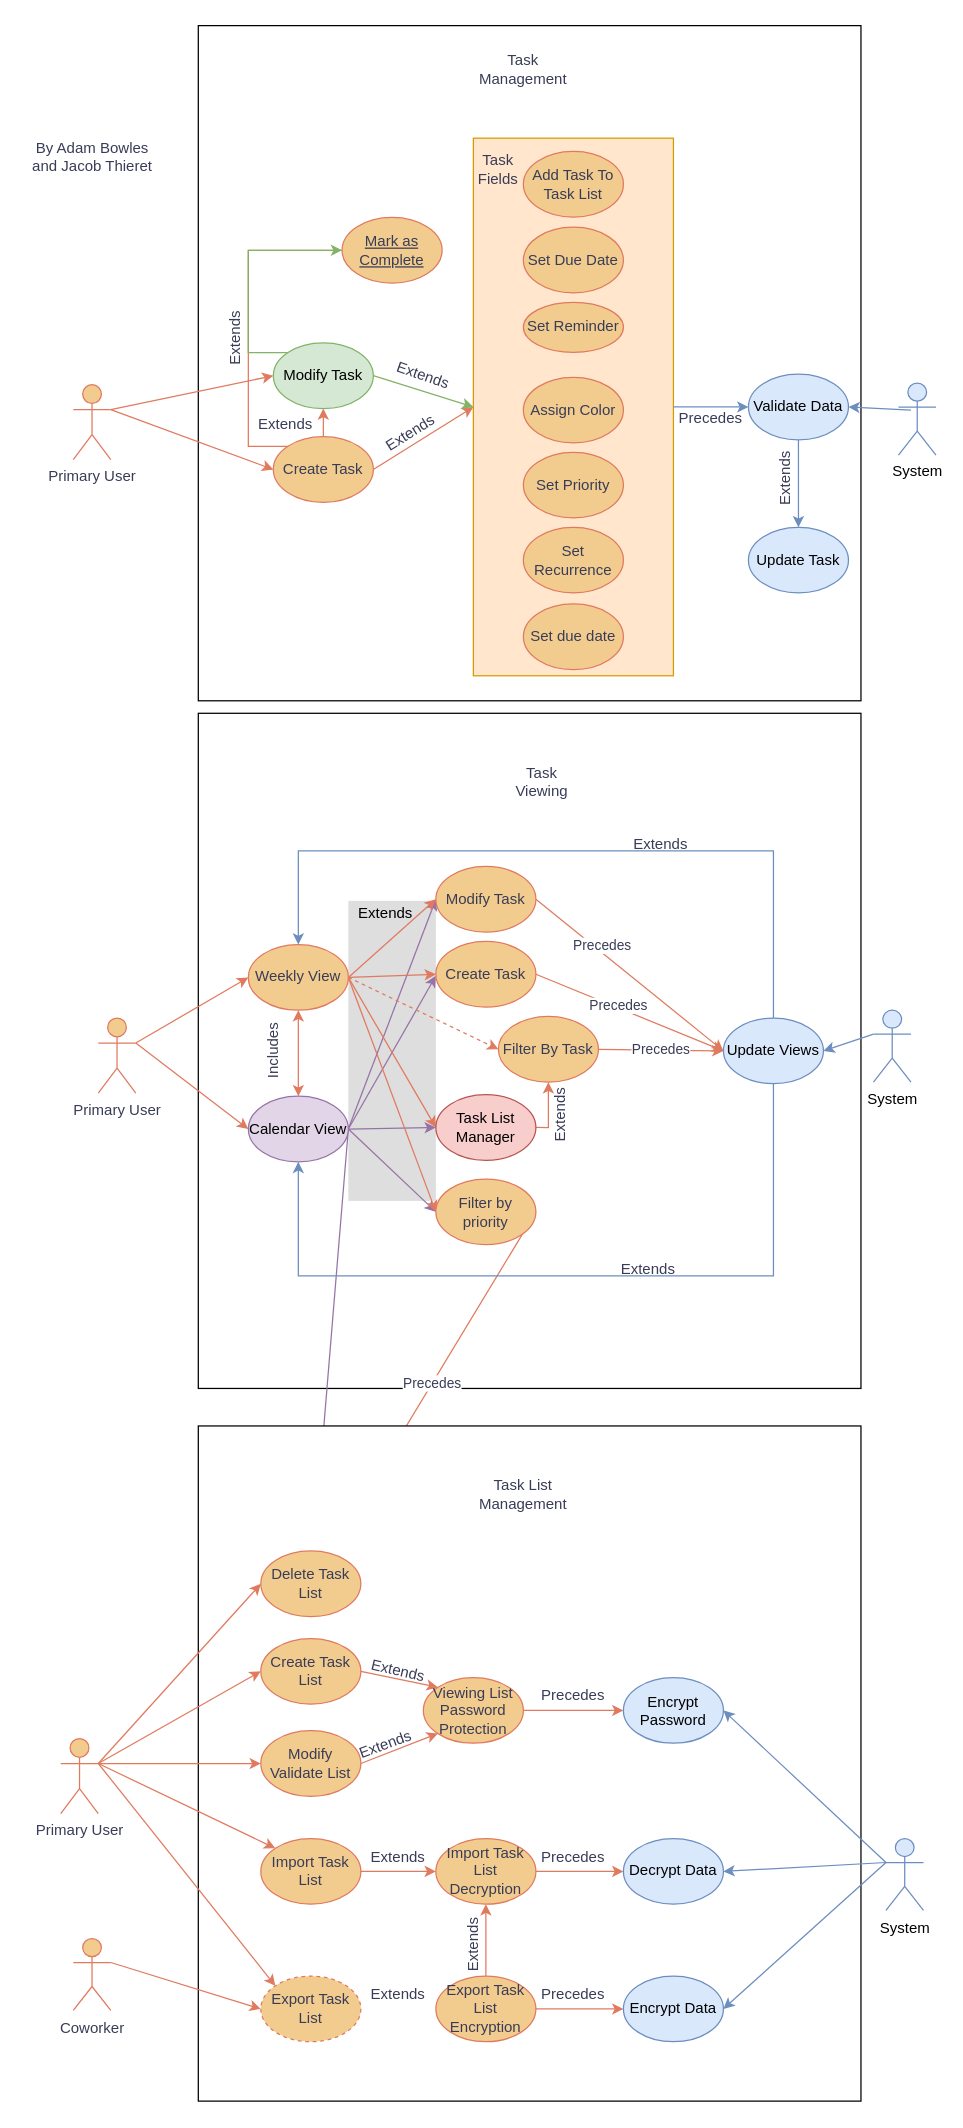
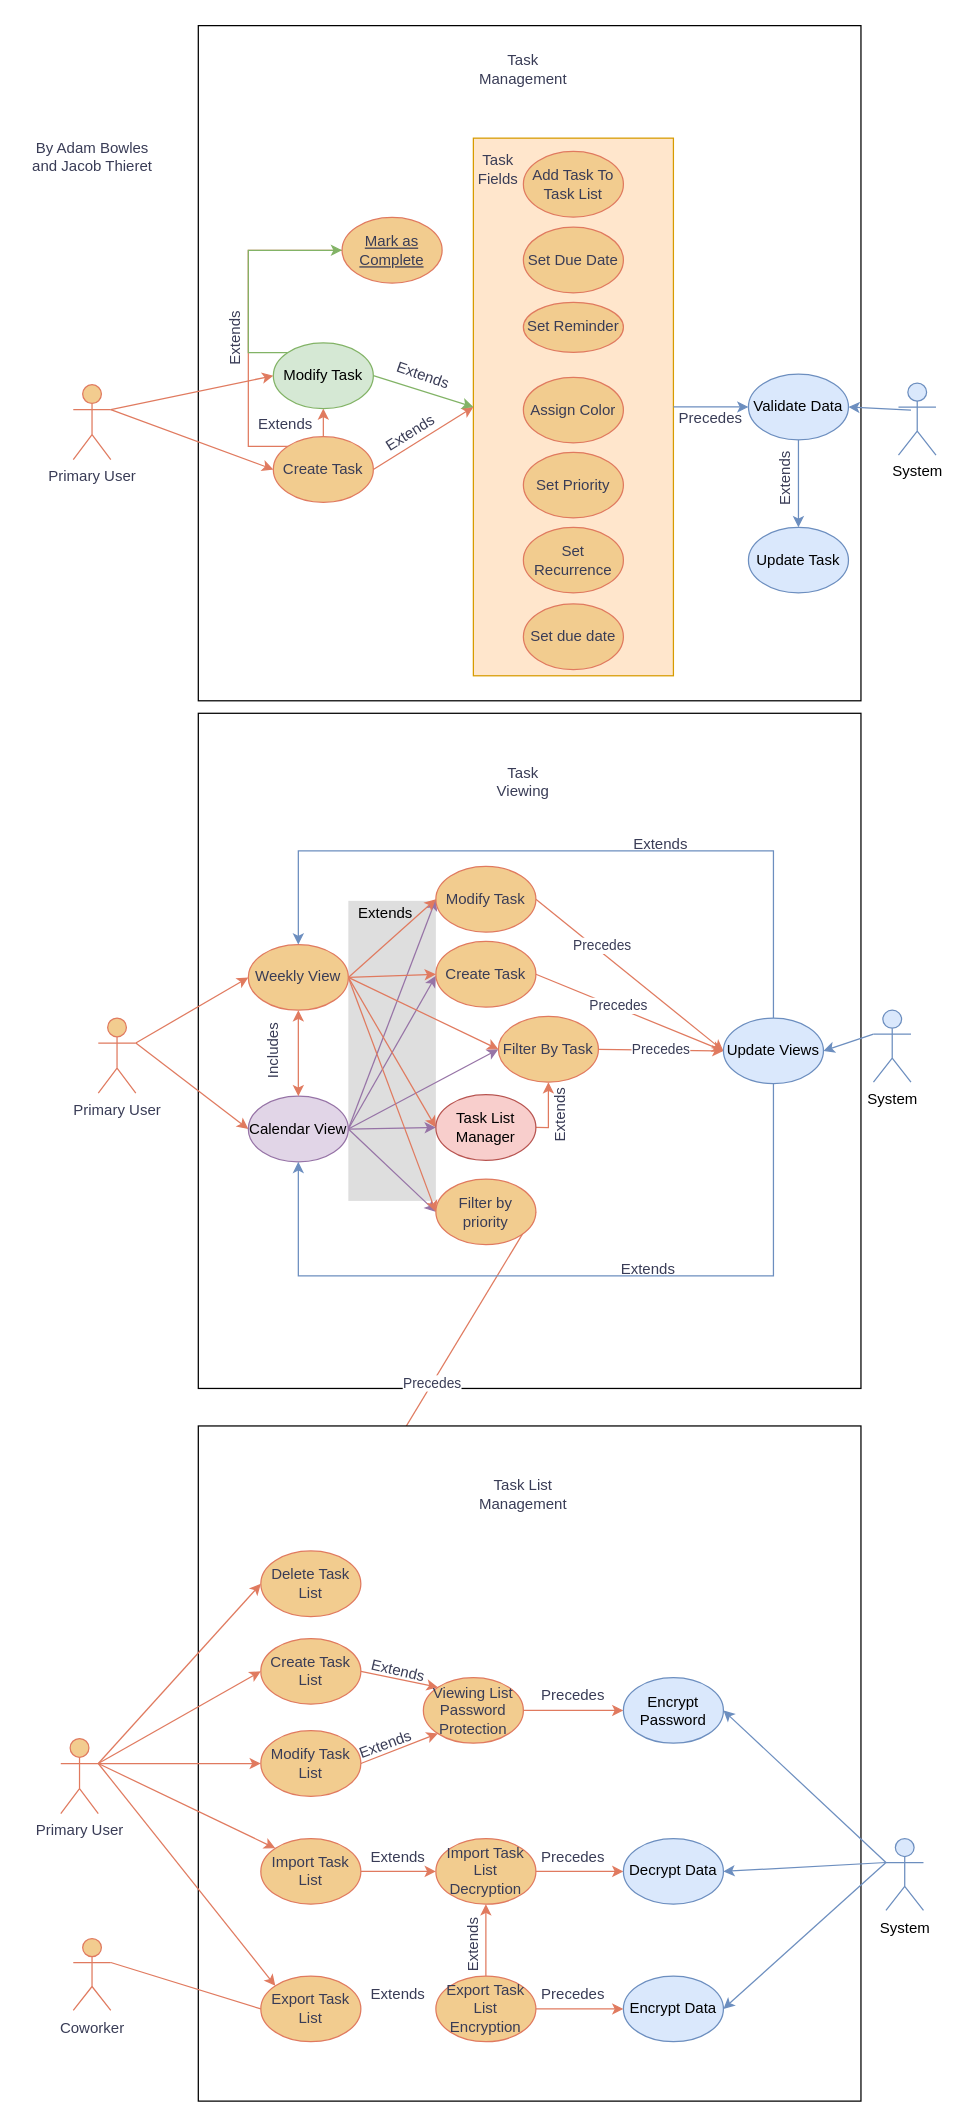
- <mxCell id="24" value="Task Viewing" style="text;html=1;strokeColor=none;fillColor=none;align=center;verticalAlign=middle;whiteSpace=wrap;rounded=0;fontColor=#393C56;" parent="1" vertex="1"><mxGeometry x="403" y="610" width="60" height="30" as="geometry" /></mxCell>
+ <mxCell id="24" value="Task Viewing" style="text;html=1;strokeColor=none;fillColor=none;align=center;verticalAlign=middle;whiteSpace=wrap;rounded=0;fontColor=#393C56;" parent="1" vertex="1"><mxGeometry x="388" y="610" width="60" height="30" as="geometry" /></mxCell>
- <mxCell id="37" style="edgeStyle=none;rounded=0;orthogonalLoop=1;jettySize=auto;html=1;exitX=1;exitY=0.5;exitDx=0;exitDy=0;entryX=0;entryY=0.5;entryDx=0;entryDy=0;strokeColor=#E07A5F;fontColor=#393C56;fillColor=#F2CC8F;dashed=1;" parent="1" source="41" target="45" edge="1"><mxGeometry relative="1" as="geometry" /></mxCell>
+ <mxCell id="37" style="edgeStyle=none;rounded=0;orthogonalLoop=1;jettySize=auto;html=1;exitX=1;exitY=0.5;exitDx=0;exitDy=0;entryX=0;entryY=0.5;entryDx=0;entryDy=0;strokeColor=#E07A5F;fontColor=#393C56;fillColor=#F2CC8F;" parent="1" source="41" target="45" edge="1"><mxGeometry relative="1" as="geometry" /></mxCell>
- <mxCell id="31" style="edgeStyle=none;rounded=1;orthogonalLoop=1;jettySize=auto;html=1;exitX=1;exitY=0.5;exitDx=0;exitDy=0;strokeColor=#9673a6;fontColor=#393C56;startArrow=none;startFill=0;fillColor=#e1d5e7;" parent="1" source="34" target="66" edge="1"><mxGeometry relative="1" as="geometry" /></mxCell>
+ <mxCell id="31" style="edgeStyle=none;rounded=1;orthogonalLoop=1;jettySize=auto;html=1;exitX=1;exitY=0.5;exitDx=0;exitDy=0;entryX=0;entryY=0.5;entryDx=0;entryDy=0;strokeColor=#9673a6;fontColor=#393C56;startArrow=none;startFill=0;fillColor=#e1d5e7;" parent="1" source="34" target="45" edge="1"><mxGeometry relative="1" as="geometry" /></mxCell>
- <mxCell id="65" value="Modify Validate List" style="ellipse;whiteSpace=wrap;html=1;strokeColor=#E07A5F;fontColor=#393C56;fillColor=#F2CC8F;" parent="1" vertex="1"><mxGeometry x="208" y="1383.75" width="80" height="52.5" as="geometry" /></mxCell>
+ <mxCell id="65" value="Modify Task List" style="ellipse;whiteSpace=wrap;html=1;strokeColor=#E07A5F;fontColor=#393C56;fillColor=#F2CC8F;" parent="1" vertex="1"><mxGeometry x="208" y="1383.75" width="80" height="52.5" as="geometry" /></mxCell>
- <mxCell id="77" style="edgeStyle=none;rounded=0;orthogonalLoop=1;jettySize=auto;html=1;exitX=1;exitY=0.333;exitDx=0;exitDy=0;exitPerimeter=0;entryX=0;entryY=0.5;entryDx=0;entryDy=0;strokeColor=#E07A5F;fontColor=#393C56;startArrow=none;startFill=0;fillColor=#F2CC8F;" parent="1" source="78" target="67" edge="1"><mxGeometry relative="1" as="geometry" /></mxCell>
+ <mxCell id="77" style="edgeStyle=none;rounded=0;orthogonalLoop=1;jettySize=auto;html=1;exitX=1;exitY=0.333;exitDx=0;exitDy=0;exitPerimeter=0;entryX=0;entryY=0.5;entryDx=0;entryDy=0;strokeColor=#E07A5F;fontColor=#393C56;startArrow=none;startFill=0;fillColor=#F2CC8F;endArrow=none;" parent="1" source="78" target="67" edge="1"><mxGeometry relative="1" as="geometry" /></mxCell>
- <mxCell id="67" value="Export Task List" style="ellipse;whiteSpace=wrap;html=1;strokeColor=#E07A5F;fontColor=#393C56;fillColor=#F2CC8F;dashed=1;" parent="1" vertex="1"><mxGeometry x="208" y="1580" width="80" height="52.5" as="geometry" /></mxCell>
+ <mxCell id="67" value="Export Task List" style="ellipse;whiteSpace=wrap;html=1;strokeColor=#E07A5F;fontColor=#393C56;fillColor=#F2CC8F;" parent="1" vertex="1"><mxGeometry x="208" y="1580" width="80" height="52.5" as="geometry" /></mxCell>
